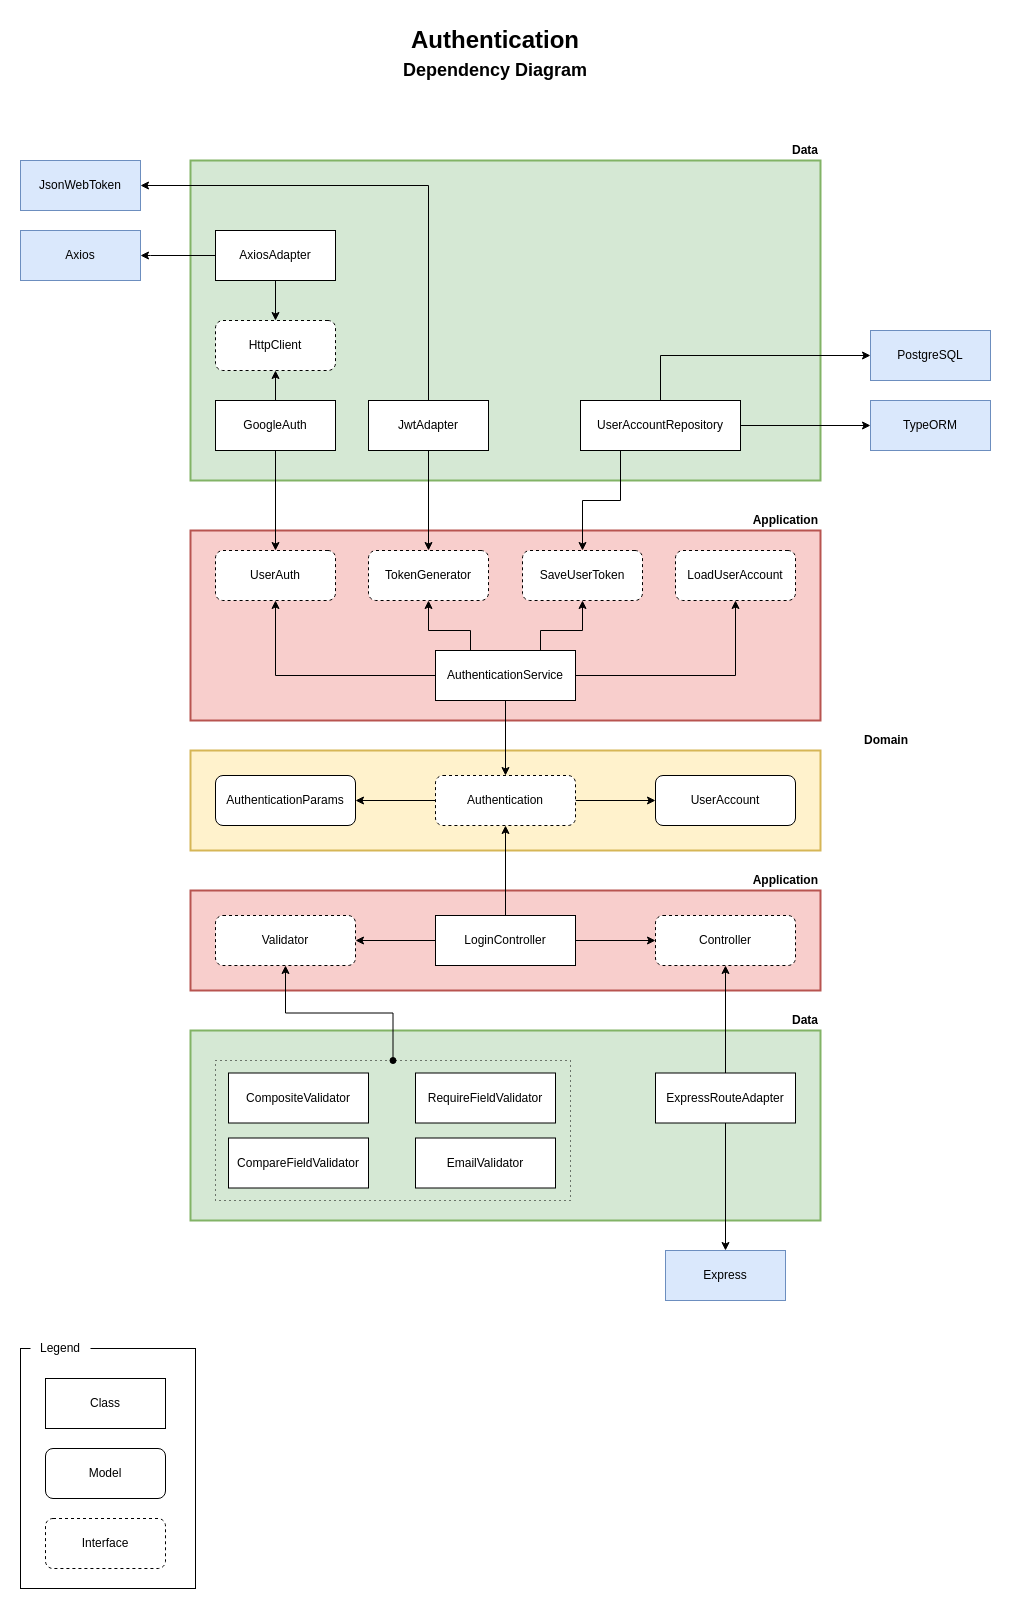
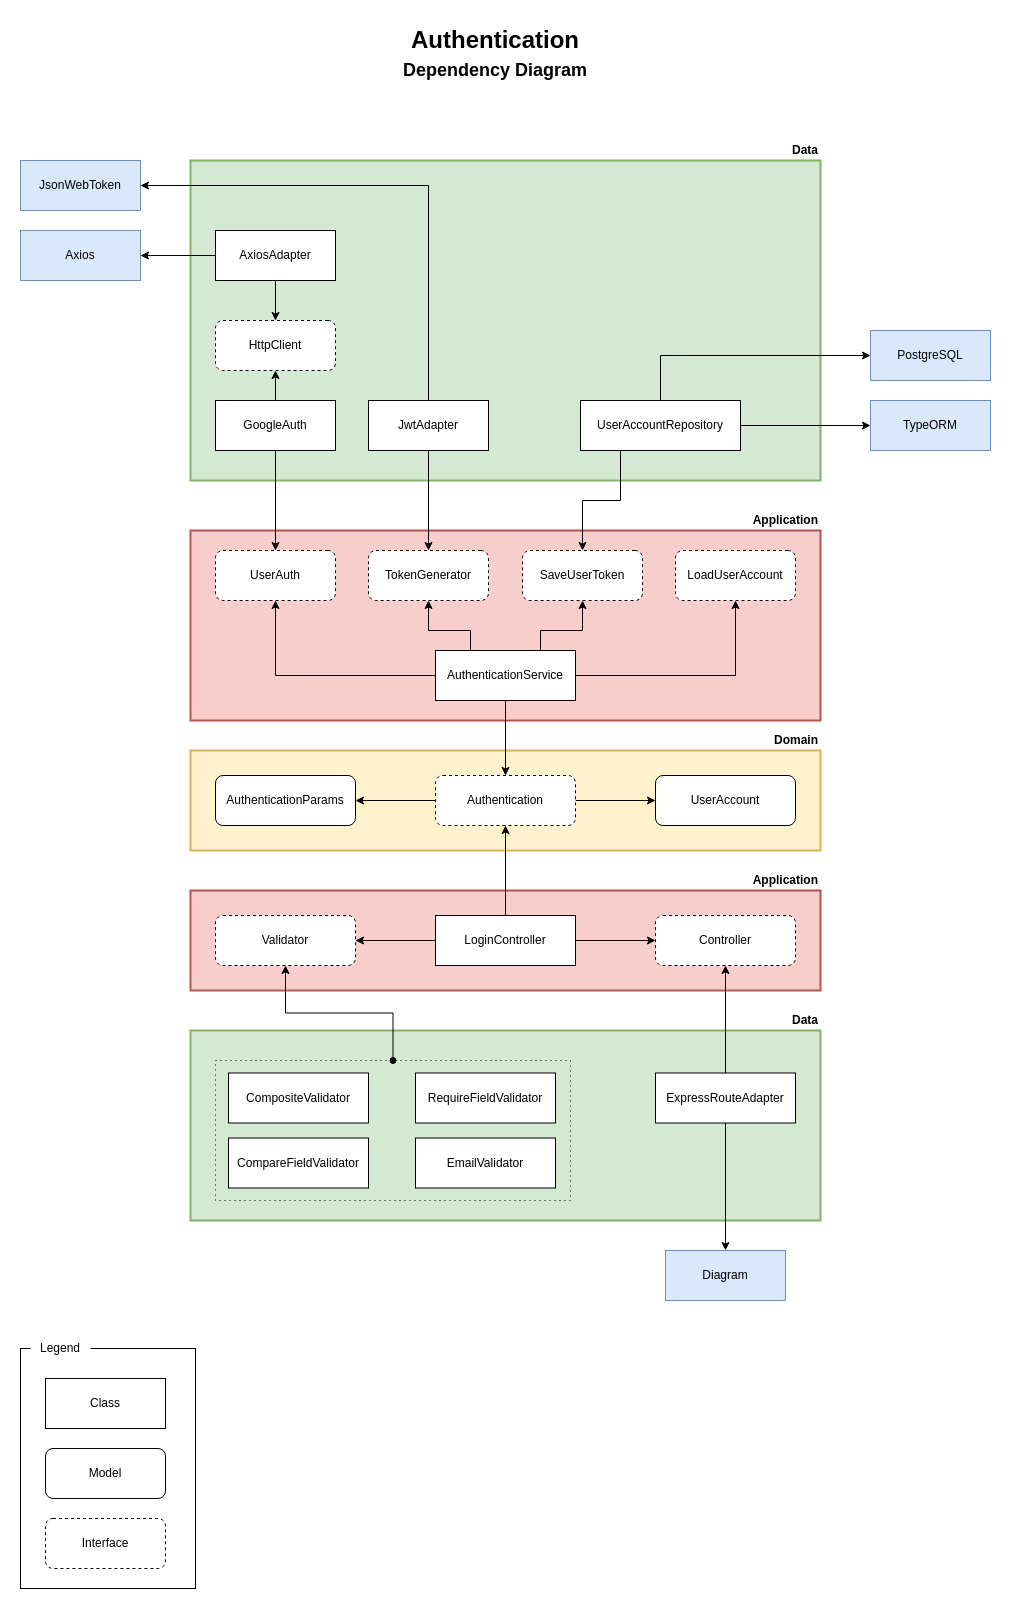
- <mxCell id="54" value="Domain" style="text;html=1;strokeColor=none;fillColor=none;align=right;verticalAlign=middle;whiteSpace=wrap;rounded=0;fontSize=12;fontStyle=1" parent="1" vertex="1"><mxGeometry x="840" y="730" width="70" height="20" as="geometry" /></mxCell>
+ <mxCell id="54" value="Domain" style="text;html=1;strokeColor=none;fillColor=none;align=right;verticalAlign=middle;whiteSpace=wrap;rounded=0;fontSize=12;fontStyle=1" parent="1" vertex="1"><mxGeometry x="750" y="730" width="70" height="20" as="geometry" /></mxCell>
- <mxCell id="44" value="Express" style="rounded=0;whiteSpace=wrap;html=1;glass=0;shadow=0;fillColor=#dae8fc;strokeColor=#6c8ebf;" parent="1" vertex="1"><mxGeometry x="665" y="1250" width="120" height="50" as="geometry" /></mxCell>
+ <mxCell id="44" value="Diagram" style="rounded=0;whiteSpace=wrap;html=1;glass=0;shadow=0;fillColor=#dae8fc;strokeColor=#6c8ebf;" parent="1" vertex="1"><mxGeometry x="665" y="1250" width="120" height="50" as="geometry" /></mxCell>
